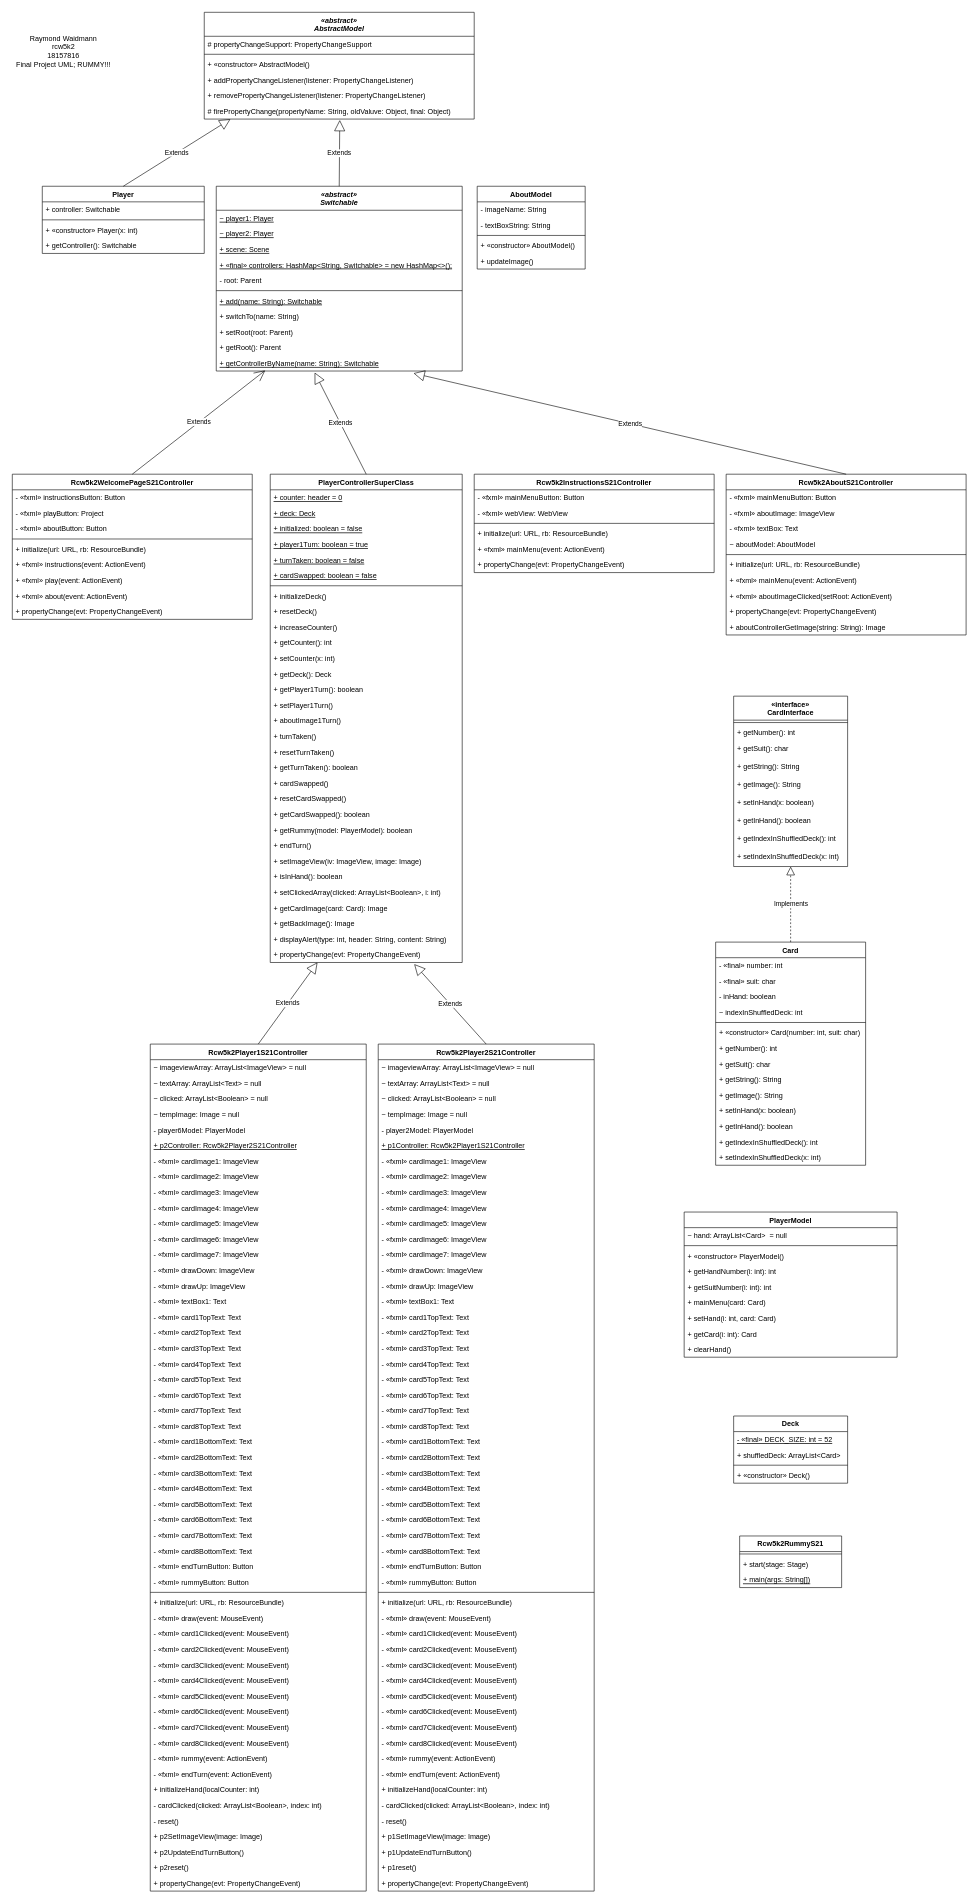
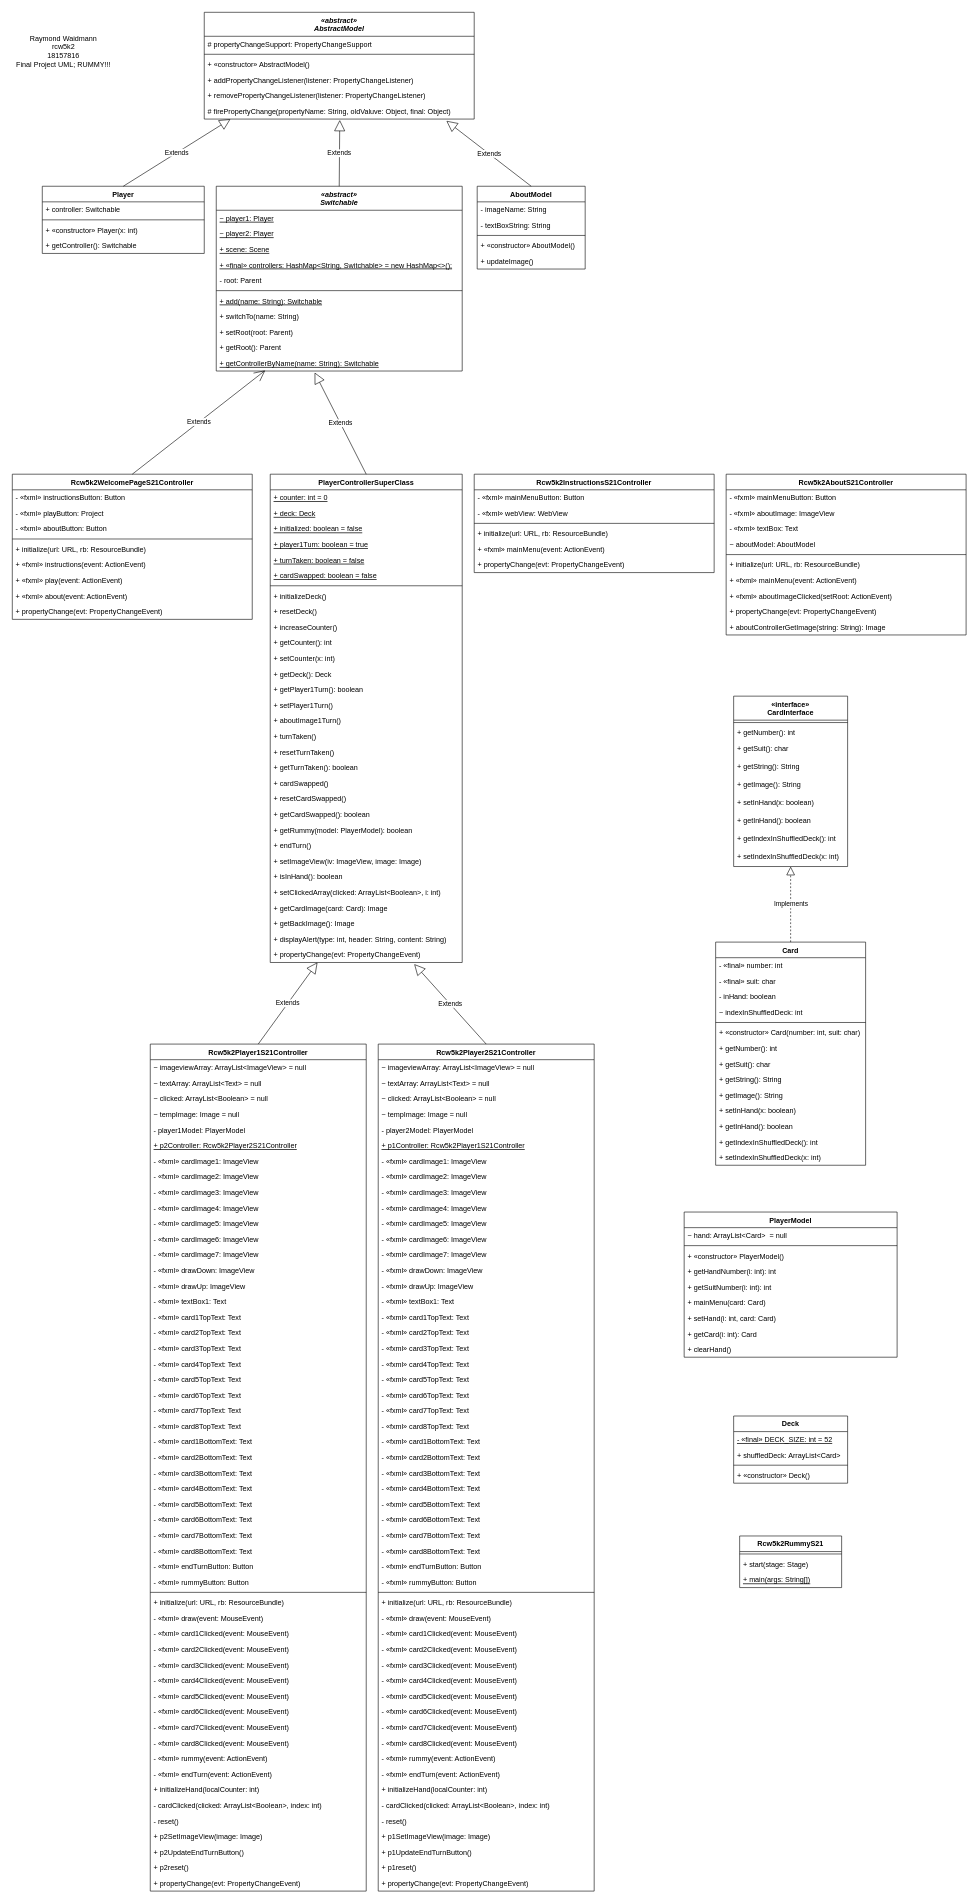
+ <mxCell id="255" value="Extends" style="endArrow=block;endSize=16;endFill=0;html=1;exitX=0.5;exitY=0;exitDx=0;exitDy=0;entryX=0.897;entryY=1.115;entryDx=0;entryDy=0;entryPerimeter=0;" parent="1" source="249" target="9" edge="1"><mxGeometry width="160" relative="1" as="geometry"><mxPoint x="1055" y="300.44" as="sourcePoint" /><mxPoint x="1055.9" y="190" as="targetPoint" /></mxGeometry></mxCell>
- <mxCell id="186" value="Extends" style="endArrow=block;endSize=16;endFill=0;html=1;exitX=0.5;exitY=0;exitDx=0;exitDy=0;entryX=0.802;entryY=1.143;entryDx=0;entryDy=0;entryPerimeter=0;" parent="1" source="175" target="171" edge="1"><mxGeometry width="160" relative="1" as="geometry"><mxPoint x="1233" y="1617.01" as="sourcePoint" /><mxPoint x="925" y="926" as="targetPoint" /></mxGeometry></mxCell>
- <mxCell id="217" value="+ counter: header = 0" style="text;strokeColor=none;align=left;verticalAlign=top;spacingLeft=4;spacingRight=4;overflow=hidden;rotatable=0;points=[[0,0.5],[1,0.5]];portConstraint=eastwest;fontStyle=4;" parent="216" vertex="1"><mxGeometry y="26" width="320" height="26" as="geometry" /></mxCell>
+ <mxCell id="217" value="+ counter: int = 0" style="text;strokeColor=none;align=left;verticalAlign=top;spacingLeft=4;spacingRight=4;overflow=hidden;rotatable=0;points=[[0,0.5],[1,0.5]];portConstraint=eastwest;fontStyle=4;" parent="216" vertex="1"><mxGeometry y="26" width="320" height="26" as="geometry" /></mxCell>
- <mxCell id="51" value="- player6Model: PlayerModel" style="text;align=left;verticalAlign=top;spacingLeft=4;spacingRight=4;overflow=hidden;rotatable=0;points=[[0,0.5],[1,0.5]];portConstraint=eastwest;" parent="46" vertex="1"><mxGeometry y="130" width="360" height="26" as="geometry" /></mxCell>
+ <mxCell id="51" value="- player1Model: PlayerModel" style="text;align=left;verticalAlign=top;spacingLeft=4;spacingRight=4;overflow=hidden;rotatable=0;points=[[0,0.5],[1,0.5]];portConstraint=eastwest;" parent="46" vertex="1"><mxGeometry y="130" width="360" height="26" as="geometry" /></mxCell>
